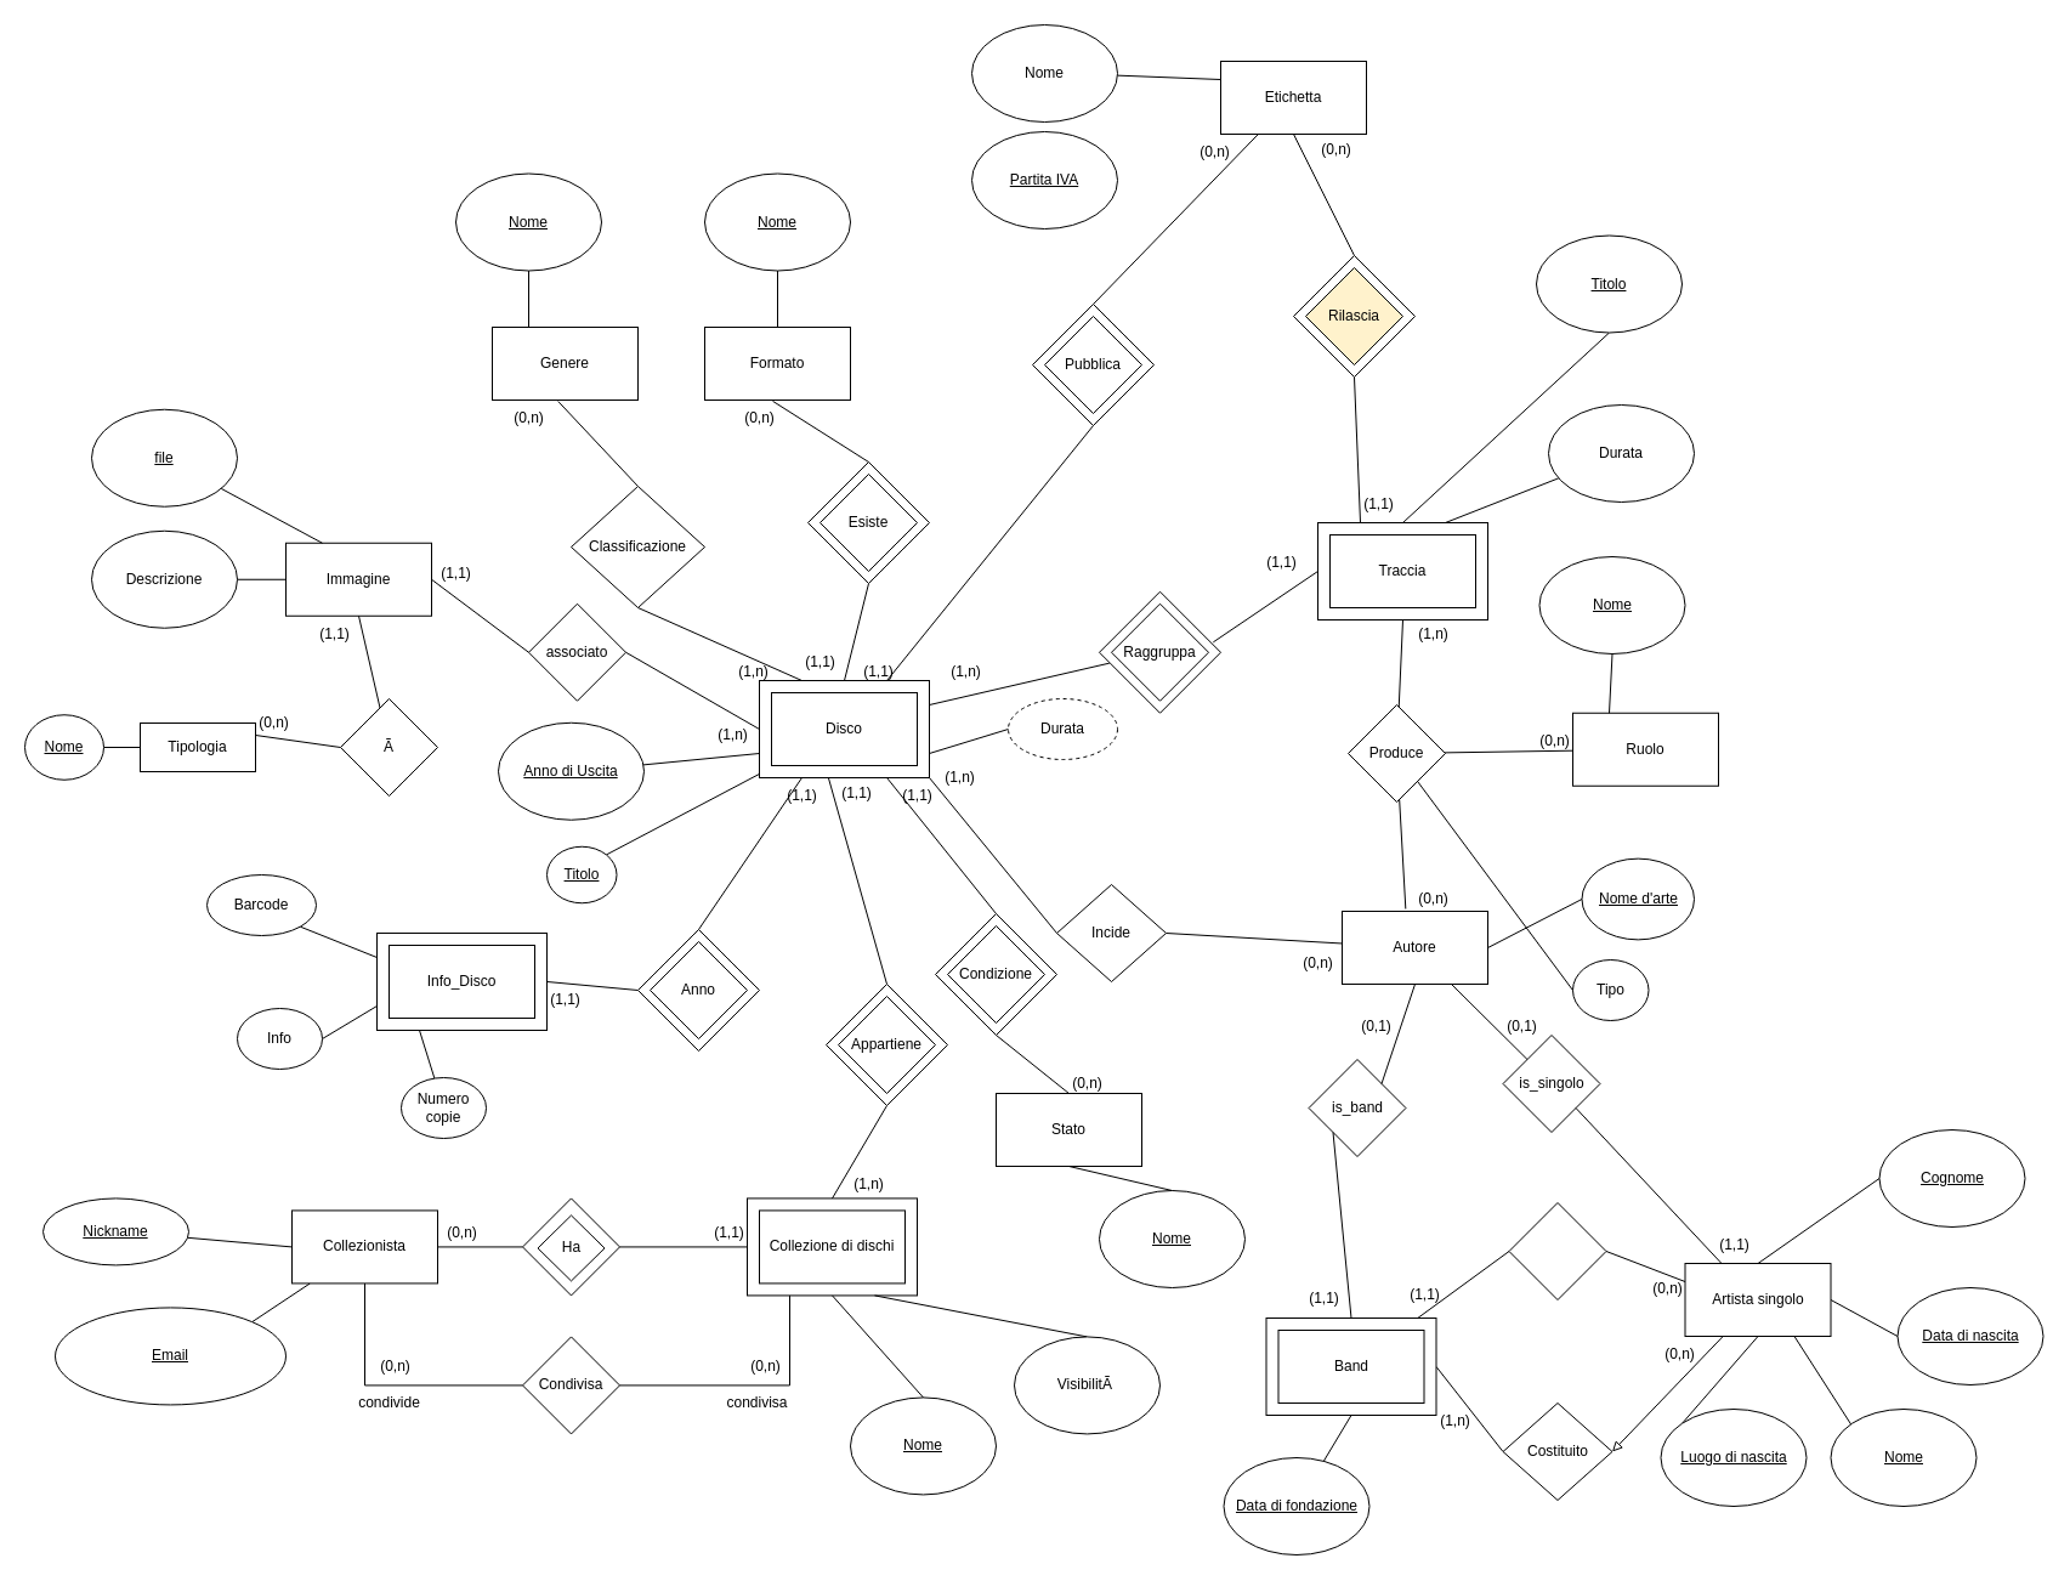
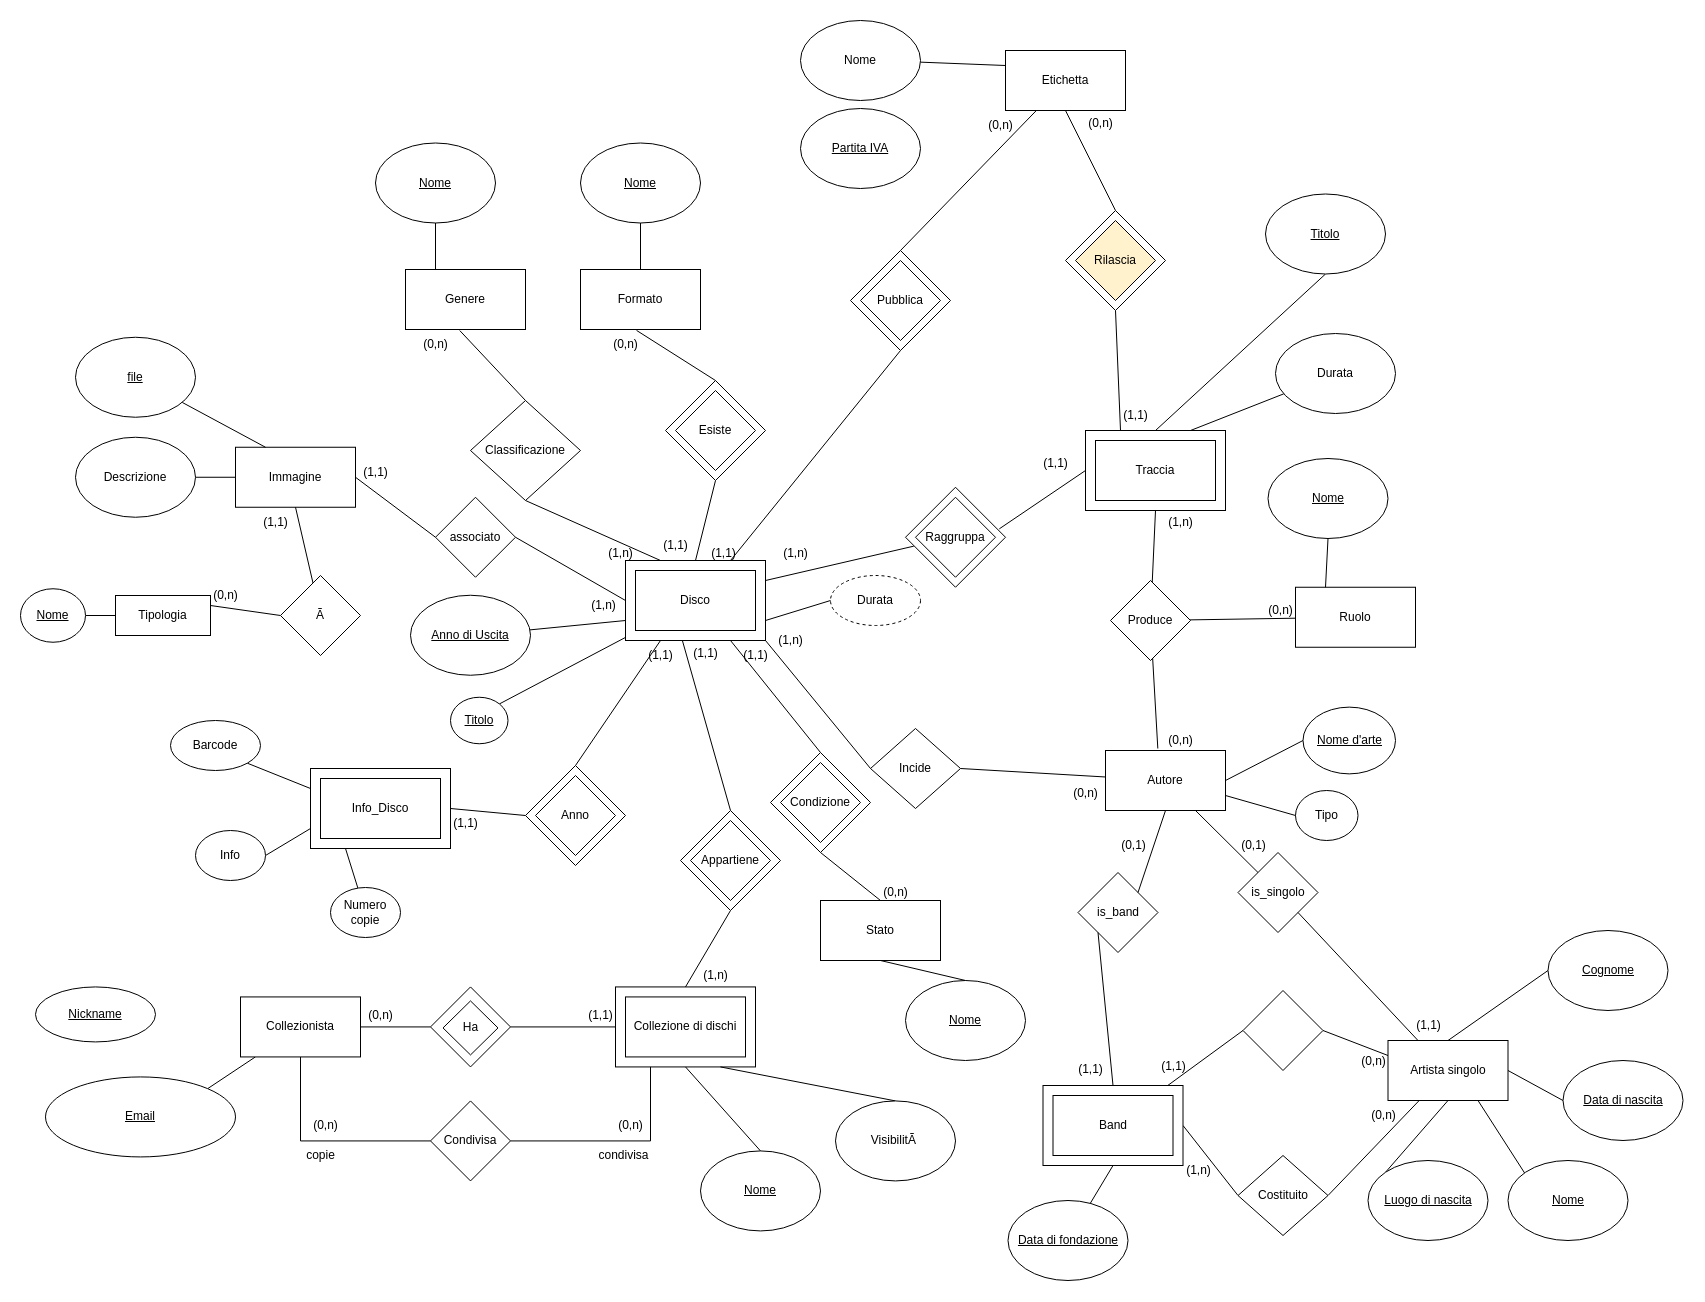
- <mxCell id="148" style="edgeStyle=none;rounded=0;orthogonalLoop=1;jettySize=auto;html=1;endArrow=none;endFill=0;exitX=0;exitY=0.5;exitDx=0;exitDy=0;" parent="1" source="147" target="46" edge="1"><mxGeometry relative="1" as="geometry"><mxPoint x="1235" y="790" as="targetPoint" /><mxPoint x="1305" y="737" as="sourcePoint" /></mxGeometry></mxCell>
+ <mxCell id="148" style="edgeStyle=none;rounded=0;orthogonalLoop=1;jettySize=auto;html=1;entryX=1;entryY=0.75;entryDx=0;entryDy=0;endArrow=none;endFill=0;exitX=0;exitY=0.5;exitDx=0;exitDy=0;" parent="1" source="147" target="27" edge="1"><mxGeometry relative="1" as="geometry"><mxPoint x="1235" y="790" as="targetPoint" /><mxPoint x="1305" y="737" as="sourcePoint" /></mxGeometry></mxCell>
- <mxCell id="6" style="rounded=0;orthogonalLoop=1;jettySize=auto;html=1;entryX=0;entryY=0.5;entryDx=0;entryDy=0;endArrow=none;endFill=0;" parent="1" source="7" target="5" edge="1"><mxGeometry relative="1" as="geometry" /></mxCell>
- <mxCell id="89" value="condivide" style="text;html=1;align=center;verticalAlign=middle;resizable=0;points=[];autosize=1;strokeColor=none;fillColor=none;" parent="1" vertex="1"><mxGeometry x="285" y="1140.43" width="70" height="30" as="geometry" /></mxCell>
+ <mxCell id="89" value="copie" style="text;html=1;align=center;verticalAlign=middle;resizable=0;points=[];autosize=1;strokeColor=none;fillColor=none;" parent="1" vertex="1"><mxGeometry x="285" y="1140.43" width="70" height="30" as="geometry" /></mxCell>
- <mxCell id="41" style="rounded=0;orthogonalLoop=1;jettySize=auto;html=1;entryX=1;entryY=0.5;entryDx=0;entryDy=0;endArrow=block;endFill=0;" parent="1" source="42" target="110" edge="1"><mxGeometry relative="1" as="geometry"><mxPoint x="1337.5" y="1135" as="targetPoint" /></mxGeometry></mxCell>
+ <mxCell id="41" style="rounded=0;orthogonalLoop=1;jettySize=auto;html=1;entryX=1;entryY=0.5;entryDx=0;entryDy=0;endArrow=none;endFill=0;" parent="1" source="42" target="110" edge="1"><mxGeometry relative="1" as="geometry"><mxPoint x="1337.5" y="1135" as="targetPoint" /></mxGeometry></mxCell>
